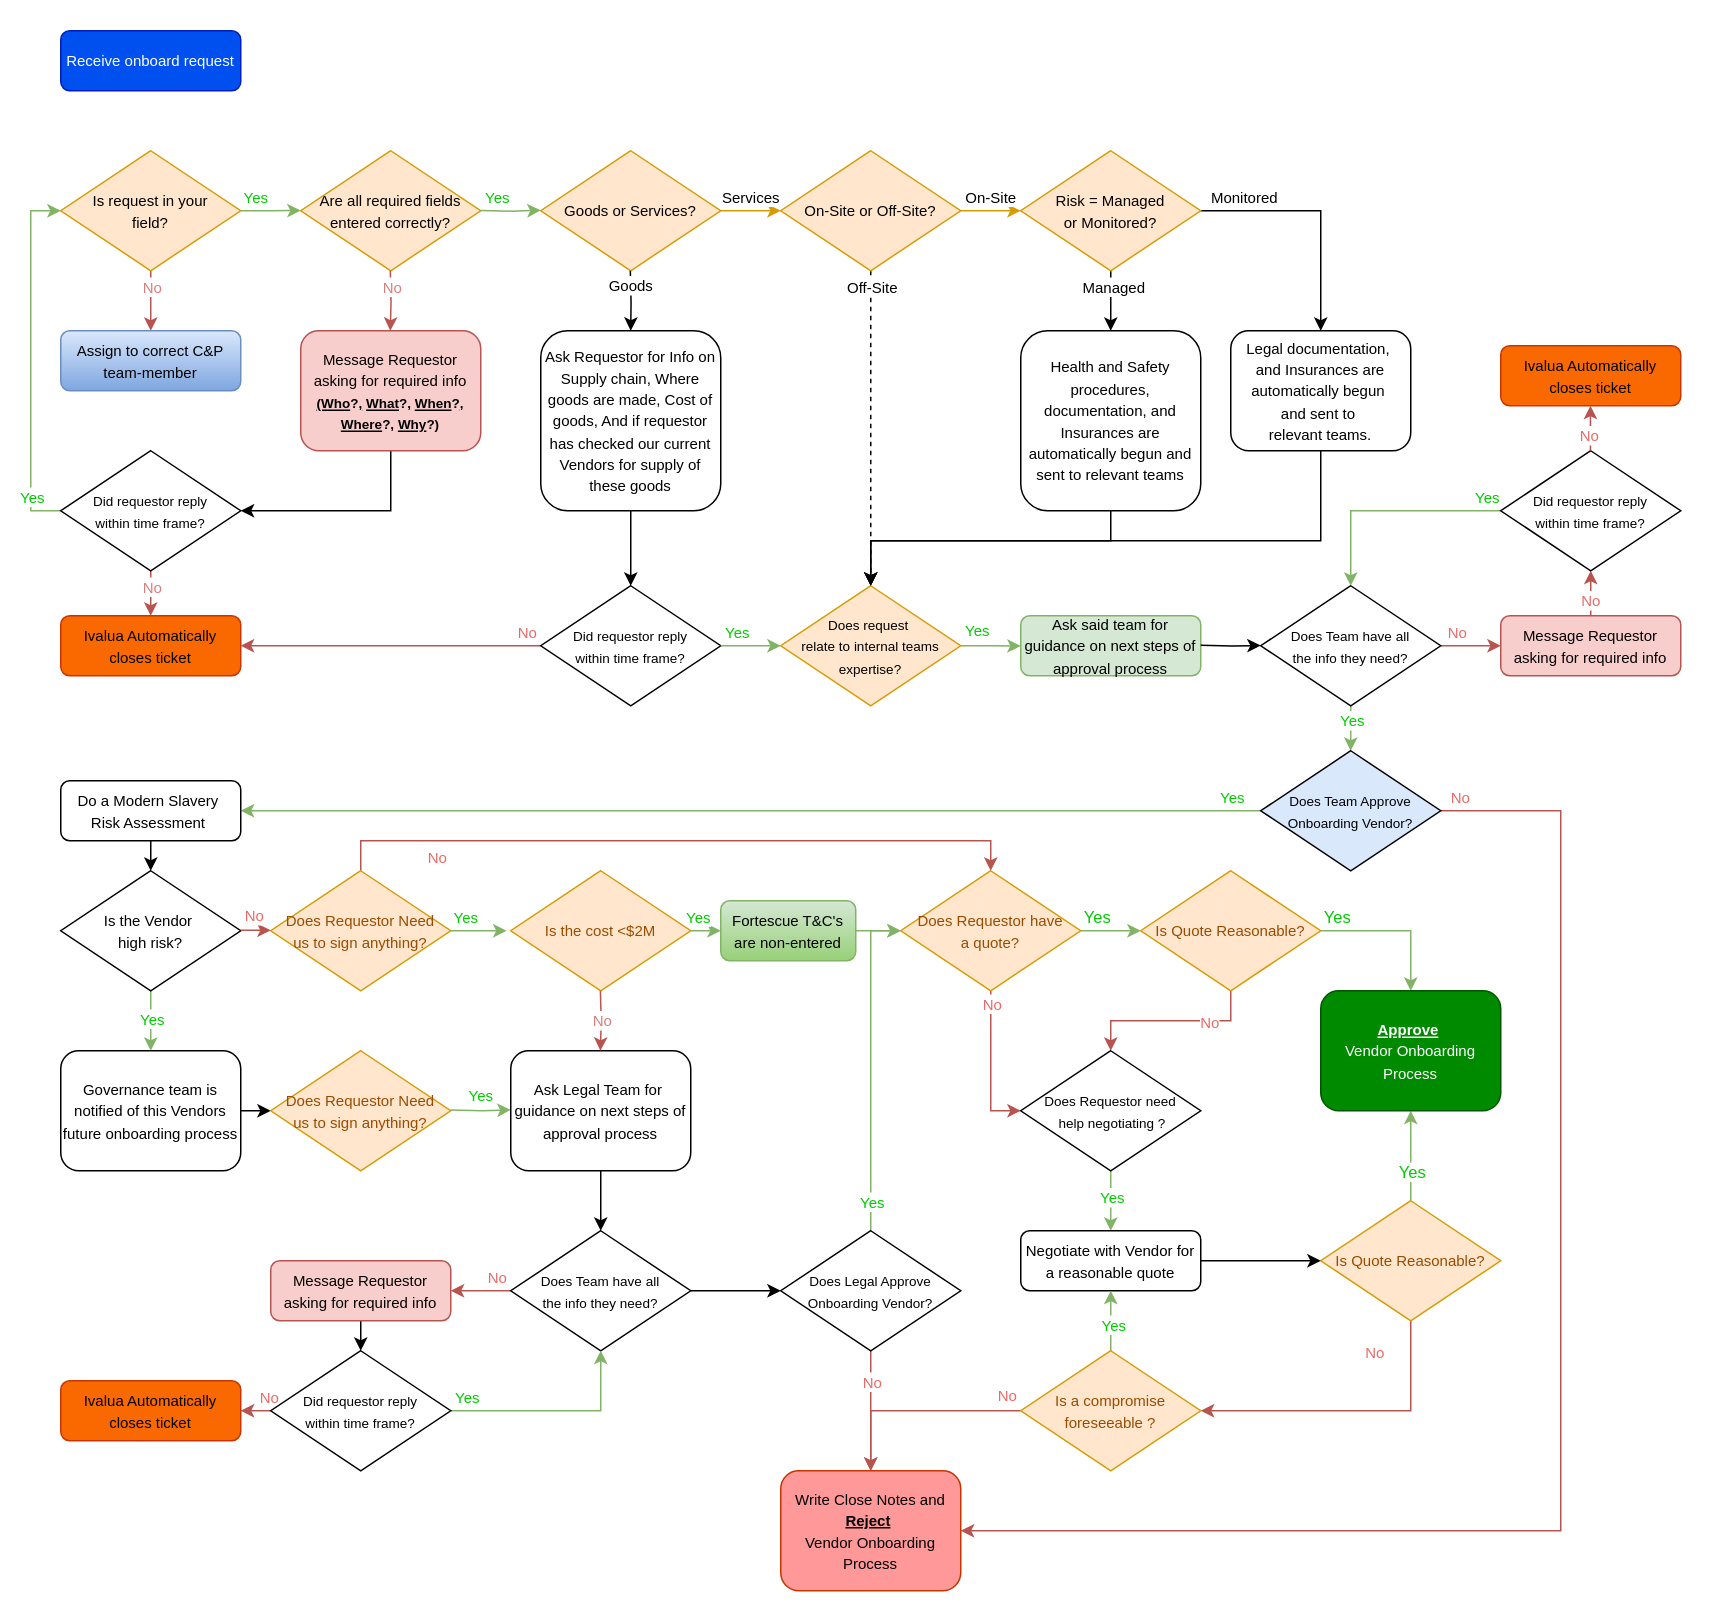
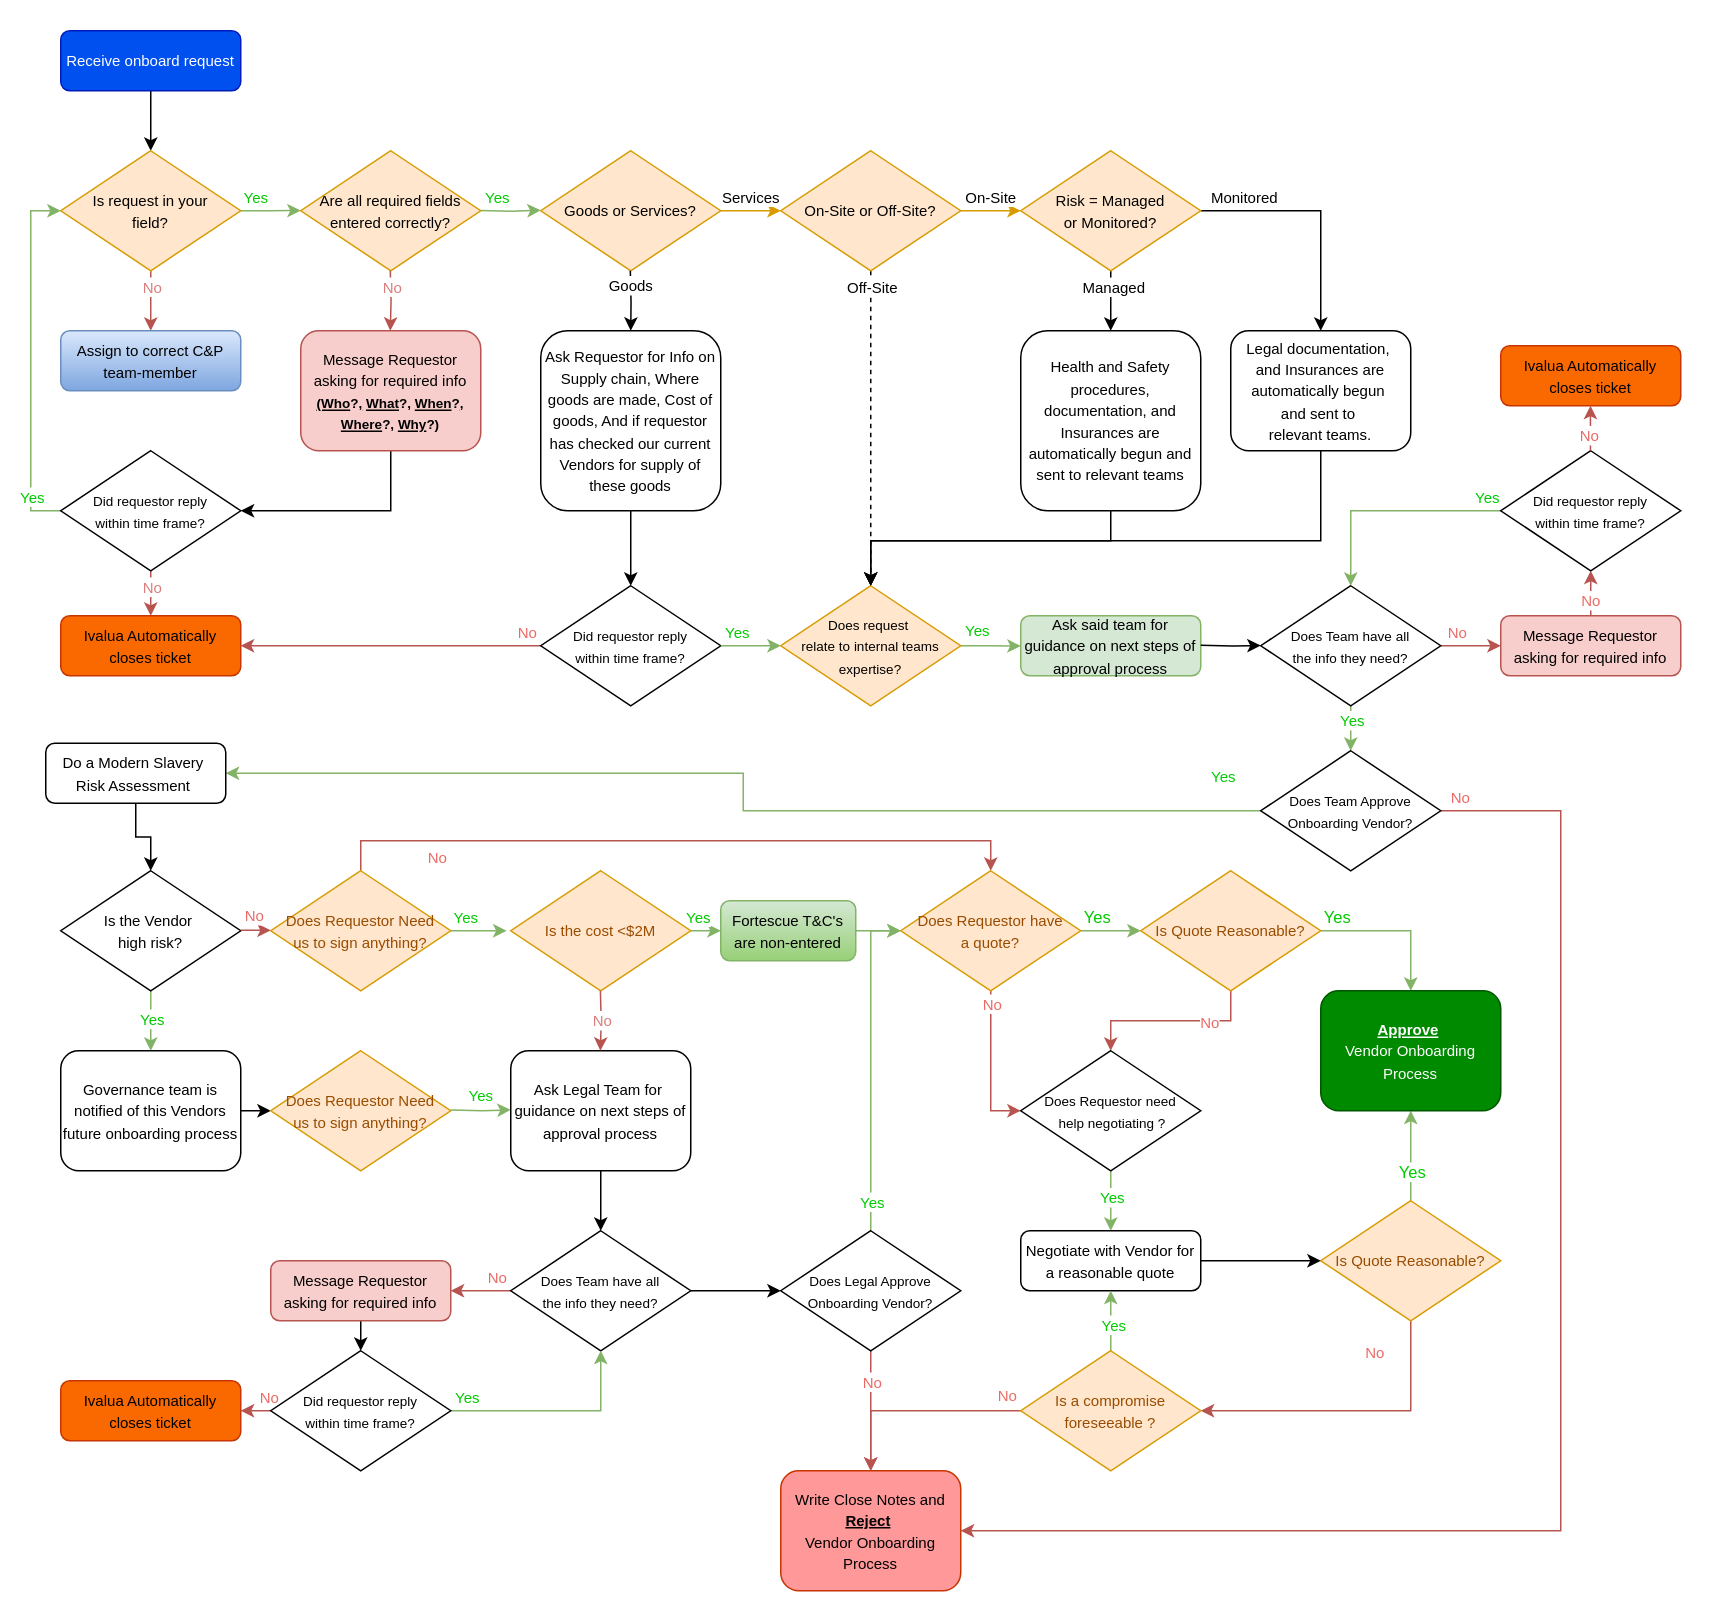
+ <mxCell id="2" style="edgeStyle=orthogonalEdgeStyle;rounded=0;orthogonalLoop=1;jettySize=auto;html=1;exitX=0.5;exitY=1;exitDx=0;exitDy=0;entryX=0.5;entryY=0;entryDx=0;entryDy=0;" edge="1" parent="1" source="3" target="8"><mxGeometry relative="1" as="geometry" /></mxCell>
- <mxCell id="73" value="&lt;font style=&quot;font-size: 10px;&quot;&gt;Do a Modern Slavery&amp;nbsp;&lt;/font&gt;&lt;div&gt;&lt;font style=&quot;font-size: 10px;&quot;&gt;Risk Assessment&amp;nbsp;&lt;/font&gt;&lt;/div&gt;" style="rounded=1;whiteSpace=wrap;html=1;fontSize=12;glass=0;strokeWidth=1;shadow=0;" vertex="1" parent="1"><mxGeometry x="40" y="520" width="120" height="40" as="geometry" /></mxCell>
+ <mxCell id="73" value="&lt;font style=&quot;font-size: 10px;&quot;&gt;Do a Modern Slavery&amp;nbsp;&lt;/font&gt;&lt;div&gt;&lt;font style=&quot;font-size: 10px;&quot;&gt;Risk Assessment&amp;nbsp;&lt;/font&gt;&lt;/div&gt;" style="rounded=1;whiteSpace=wrap;html=1;fontSize=12;glass=0;strokeWidth=1;shadow=0;" vertex="1" parent="1"><mxGeometry x="30" y="495" width="120" height="40" as="geometry" /></mxCell>
- <mxCell id="71" value="&lt;font style=&quot;font-size: 9px;&quot;&gt;Does Team Approve&lt;br&gt;Onboarding Vendor?&lt;/font&gt;" style="rhombus;whiteSpace=wrap;html=1;fillColor=#dae8fc;" vertex="1" parent="1"><mxGeometry x="840" y="500" width="120" height="80" as="geometry" /></mxCell>
+ <mxCell id="71" value="&lt;font style=&quot;font-size: 9px;&quot;&gt;Does Team Approve&lt;br&gt;Onboarding Vendor?&lt;/font&gt;" style="rhombus;whiteSpace=wrap;html=1;" vertex="1" parent="1"><mxGeometry x="840" y="500" width="120" height="80" as="geometry" /></mxCell>
